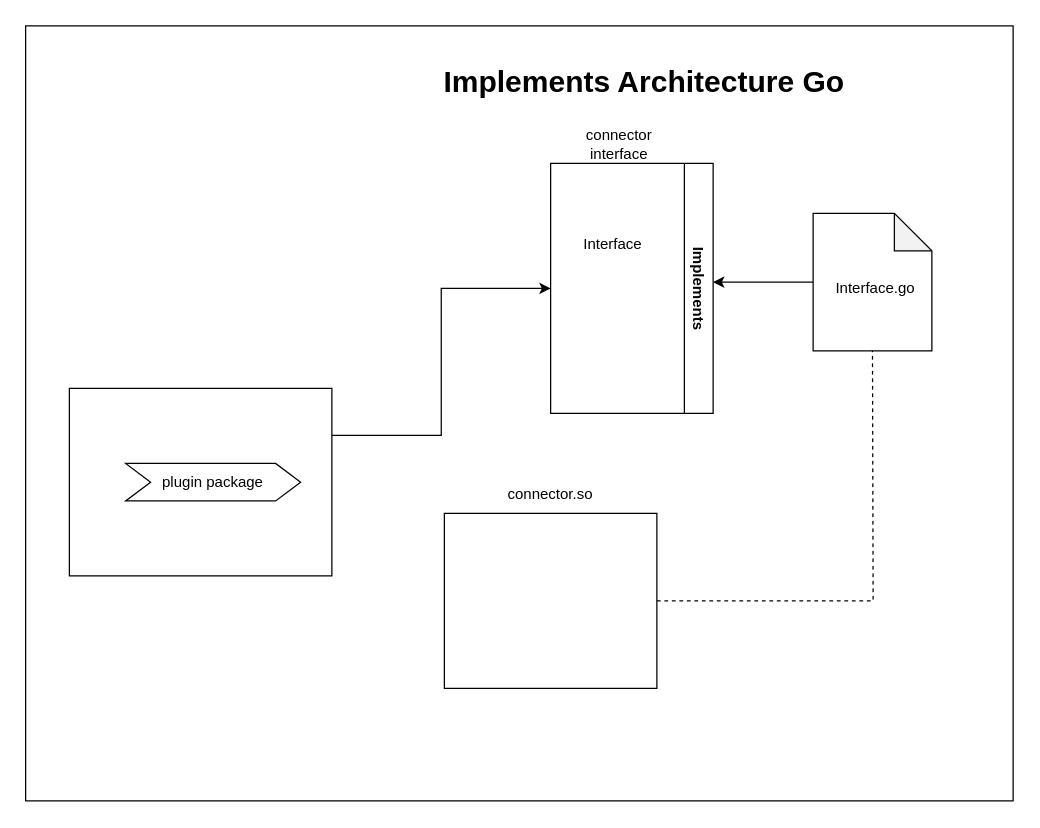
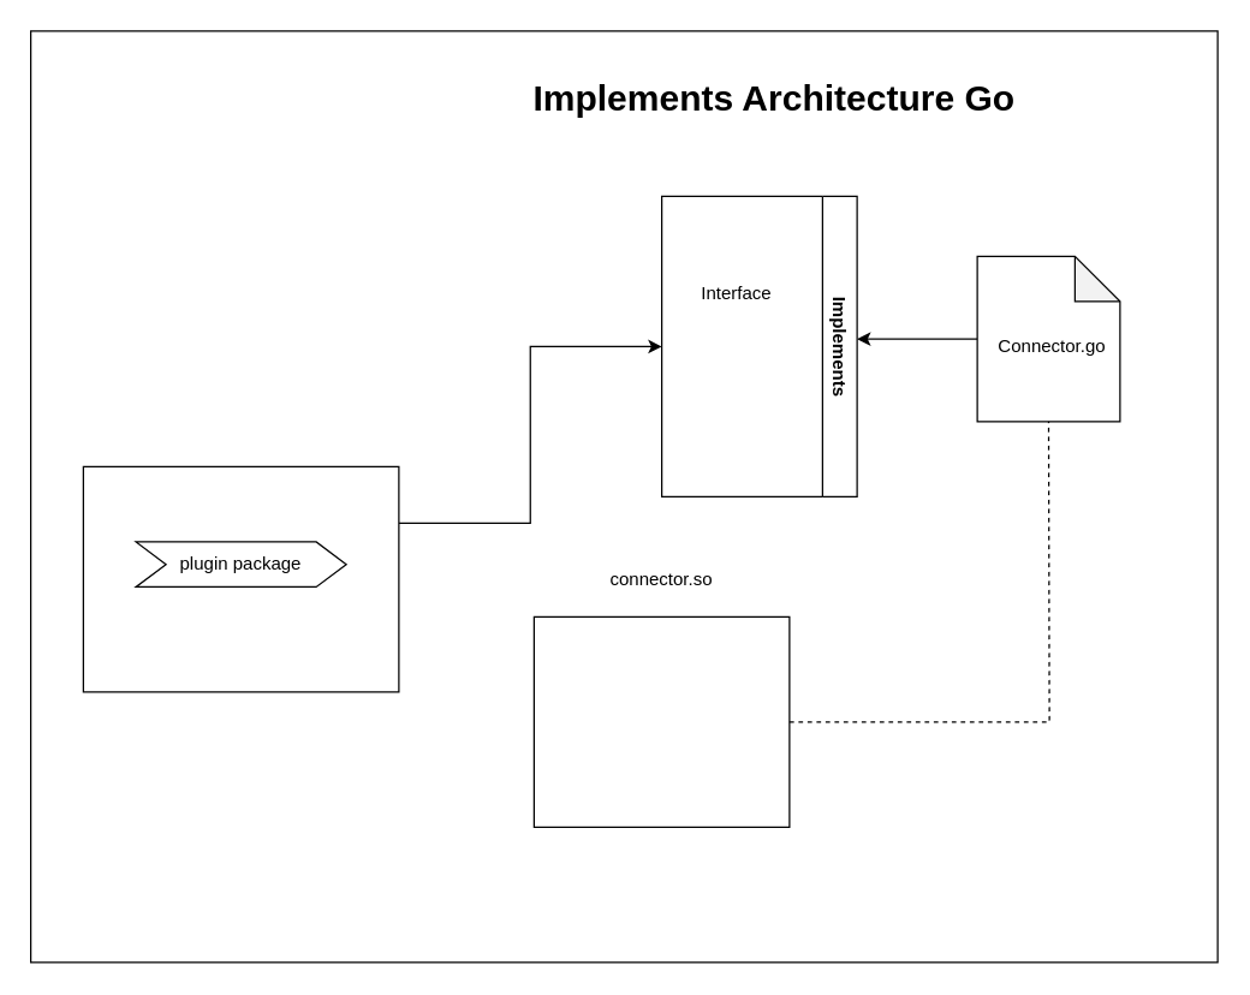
- <mxCell id="14" value="connector interface" style="text;html=1;align=center;verticalAlign=middle;whiteSpace=wrap;rounded=0;" vertex="1" parent="1"><mxGeometry x="465" y="100" width="60" height="30" as="geometry" /></mxCell>
- <mxCell id="5" value="Interface.go" style="text;html=1;align=center;verticalAlign=middle;whiteSpace=wrap;rounded=0;" vertex="1" parent="1"><mxGeometry x="655" y="215" width="90" height="30" as="geometry" /></mxCell>
+ <mxCell id="5" value="Connector.go" style="text;html=1;align=center;verticalAlign=middle;whiteSpace=wrap;rounded=0;" vertex="1" parent="1"><mxGeometry x="655" y="215" width="90" height="30" as="geometry" /></mxCell>
- <mxCell id="11" value="plugin package" style="shape=step;perimeter=stepPerimeter;whiteSpace=wrap;html=1;fixedSize=1;" vertex="1" parent="1"><mxGeometry x="100" y="370" width="140" height="30" as="geometry" /></mxCell>
+ <mxCell id="11" value="plugin package" style="shape=step;perimeter=stepPerimeter;whiteSpace=wrap;html=1;fixedSize=1;" vertex="1" parent="1"><mxGeometry x="90" y="360" width="140" height="30" as="geometry" /></mxCell>
- <mxCell id="12" value="connector.so" style="text;html=1;align=center;verticalAlign=middle;whiteSpace=wrap;rounded=0;" vertex="1" parent="1"><mxGeometry x="395" y="380" width="90" height="30" as="geometry" /></mxCell>
+ <mxCell id="12" value="connector.so" style="text;html=1;align=center;verticalAlign=middle;whiteSpace=wrap;rounded=0;" vertex="1" parent="1"><mxGeometry x="395" y="370" width="90" height="30" as="geometry" /></mxCell>
